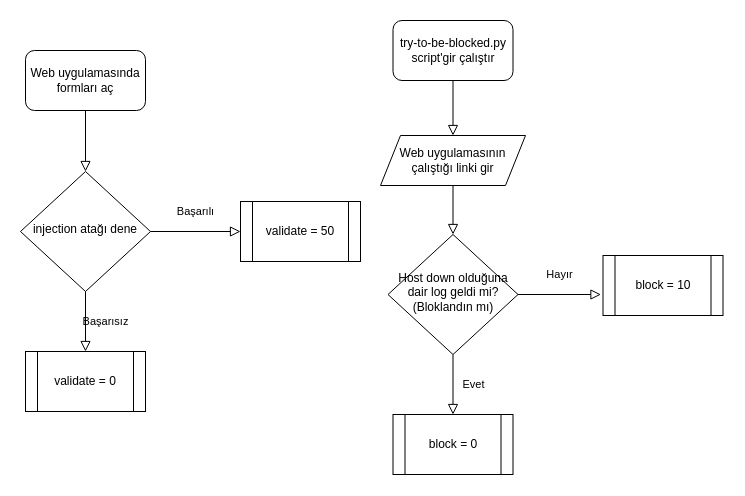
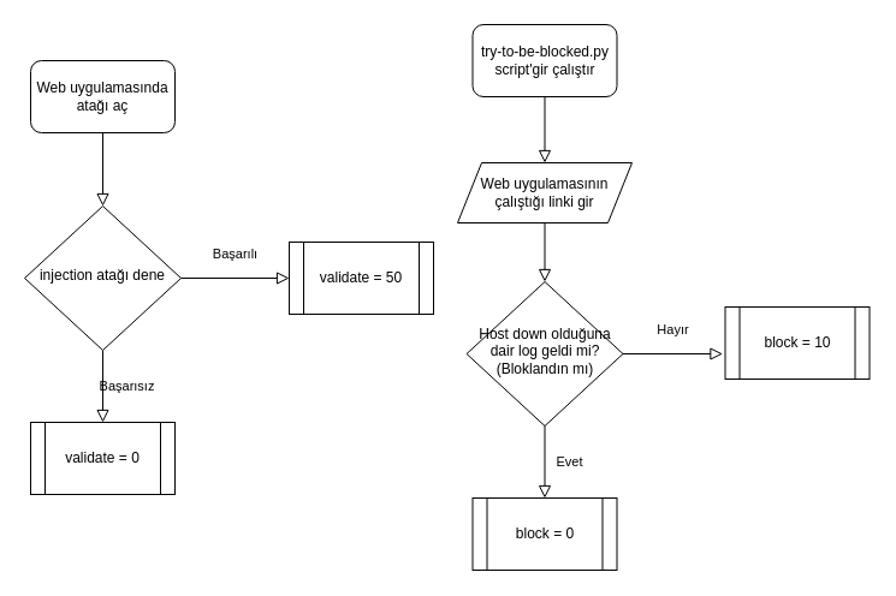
- <mxCell id="16" value="Web uygulamasında formları aç" style="rounded=1;whiteSpace=wrap;html=1;" parent="1" vertex="1"><mxGeometry x="25" y="50" width="120" height="60" as="geometry" /></mxCell>
+ <mxCell id="16" value="Web uygulamasında atağı aç" style="rounded=1;whiteSpace=wrap;html=1;" parent="1" vertex="1"><mxGeometry x="25" y="50" width="120" height="60" as="geometry" /></mxCell>
